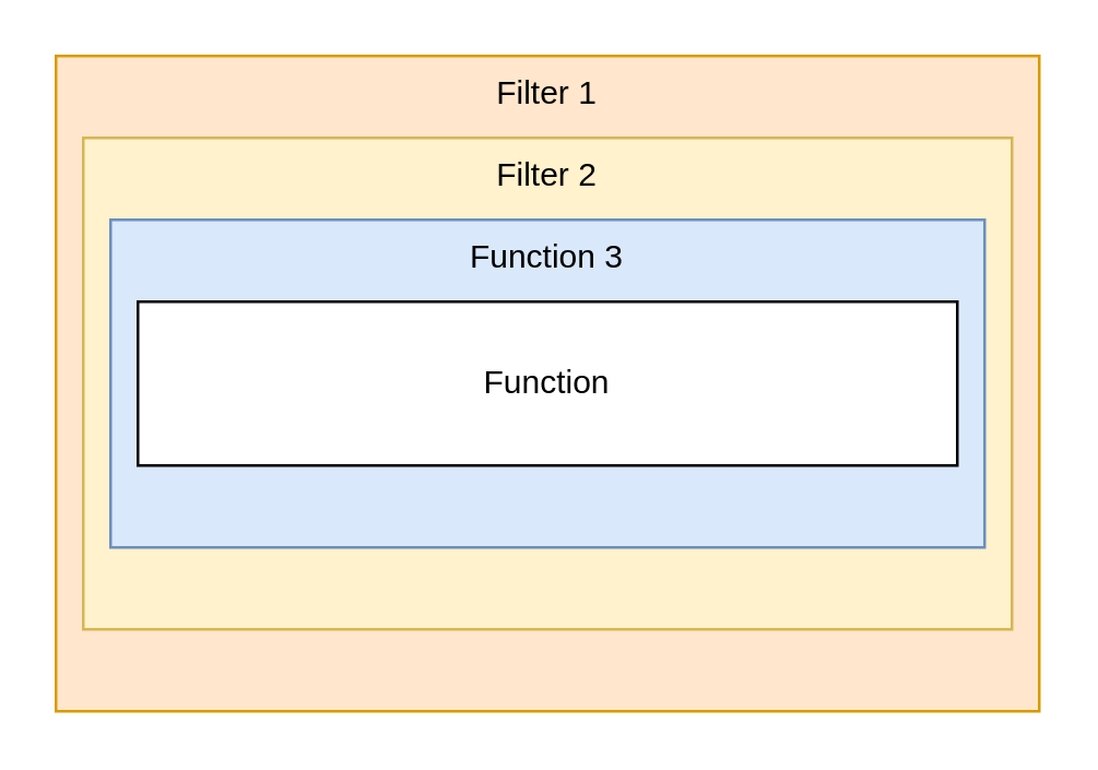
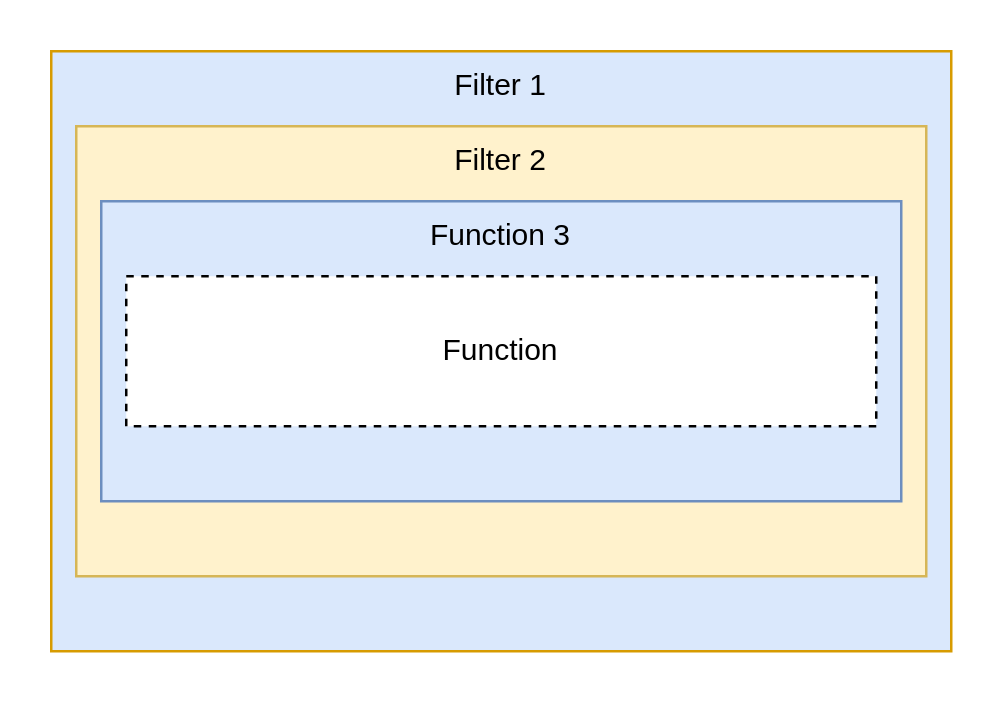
- <mxCell id="2" value="Filter 1" style="rounded=0;whiteSpace=wrap;html=1;verticalAlign=top;fillColor=#ffe6cc;strokeColor=#d79b00;" vertex="1" parent="1"><mxGeometry x="20" y="20" width="360" height="240" as="geometry" /></mxCell>
+ <mxCell id="2" value="Filter 1" style="rounded=0;whiteSpace=wrap;html=1;verticalAlign=top;fillColor=#dae8fc;strokeColor=#d79b00;" vertex="1" parent="1"><mxGeometry x="20" y="20" width="360" height="240" as="geometry" /></mxCell>
- <mxCell id="5" value="Function" style="rounded=0;whiteSpace=wrap;html=1;" vertex="1" parent="1"><mxGeometry x="50" y="110" width="300" height="60" as="geometry" /></mxCell>
+ <mxCell id="5" value="Function" style="rounded=0;whiteSpace=wrap;html=1;dashed=1;" vertex="1" parent="1"><mxGeometry x="50" y="110" width="300" height="60" as="geometry" /></mxCell>
